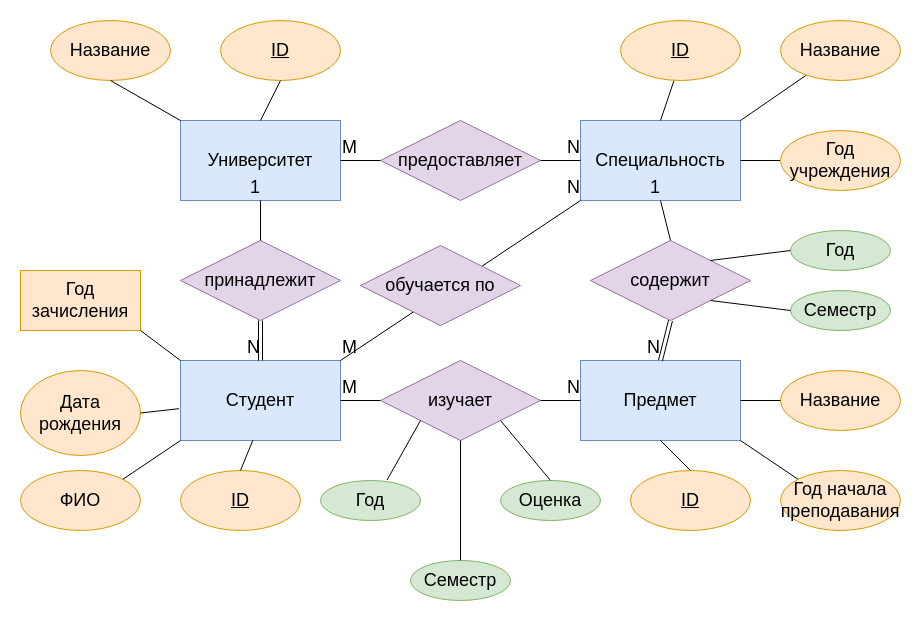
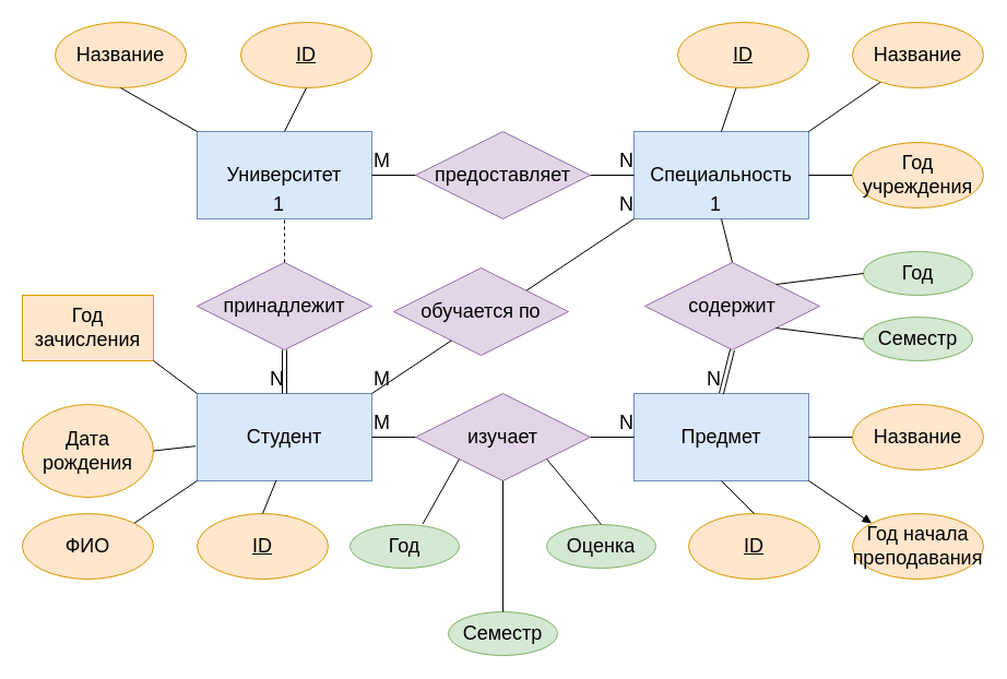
- <mxCell id="20" value="" style="endArrow=none;html=1;rounded=0;fontSize=18;exitX=0.5;exitY=0;exitDx=0;exitDy=0;entryX=0.5;entryY=1;entryDx=0;entryDy=0;" edge="1" parent="1" source="15" target="2"><mxGeometry relative="1" as="geometry"><mxPoint x="160" y="250" as="sourcePoint" /><mxPoint x="350" y="250" as="targetPoint" /></mxGeometry></mxCell>
+ <mxCell id="20" value="" style="endArrow=none;html=1;rounded=0;fontSize=18;exitX=0.5;exitY=0;exitDx=0;exitDy=0;entryX=0.5;entryY=1;entryDx=0;entryDy=0;dashed=1;" edge="1" parent="1" source="15" target="2"><mxGeometry relative="1" as="geometry"><mxPoint x="160" y="250" as="sourcePoint" /><mxPoint x="350" y="250" as="targetPoint" /></mxGeometry></mxCell>
- <mxCell id="39" value="" style="endArrow=none;html=1;rounded=0;fontSize=18;entryX=0;entryY=0;entryDx=0;entryDy=0;exitX=1;exitY=1;exitDx=0;exitDy=0;" edge="1" parent="1" source="5" target="36"><mxGeometry width="50" height="50" relative="1" as="geometry"><mxPoint x="630" y="440" as="sourcePoint" /><mxPoint x="680" y="390" as="targetPoint" /></mxGeometry></mxCell>
+ <mxCell id="39" value="" style="endArrow=block;html=1;rounded=0;fontSize=18;entryX=0;entryY=0;entryDx=0;entryDy=0;exitX=1;exitY=1;exitDx=0;exitDy=0;" edge="1" parent="1" source="5" target="36"><mxGeometry width="50" height="50" relative="1" as="geometry"><mxPoint x="630" y="440" as="sourcePoint" /><mxPoint x="680" y="390" as="targetPoint" /></mxGeometry></mxCell>
